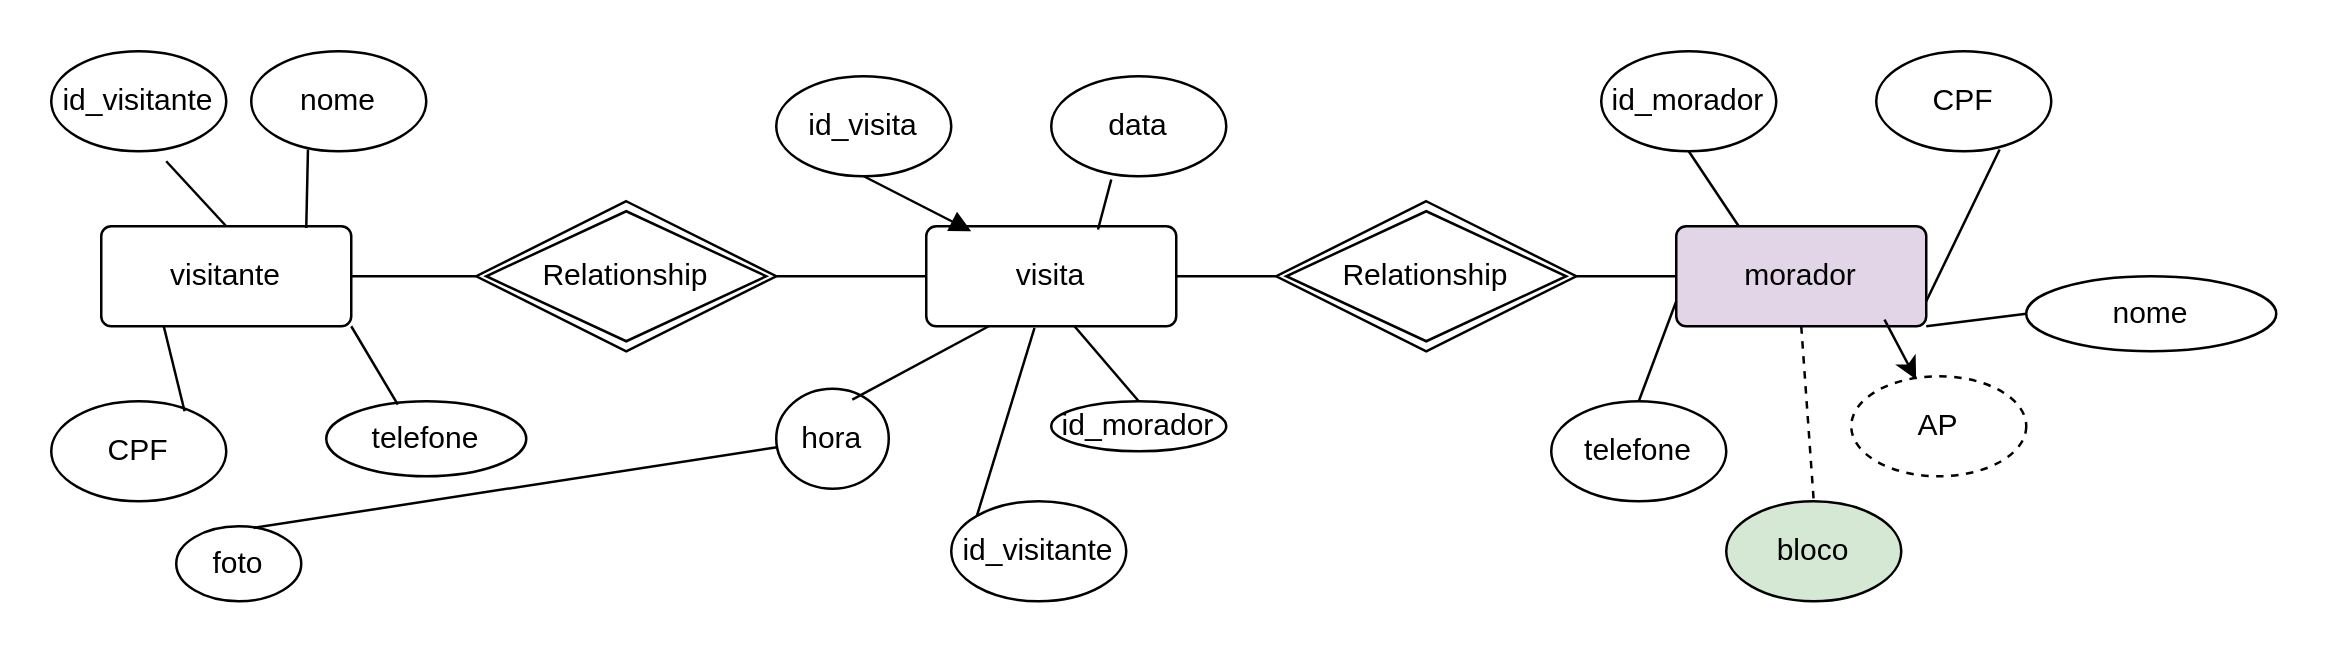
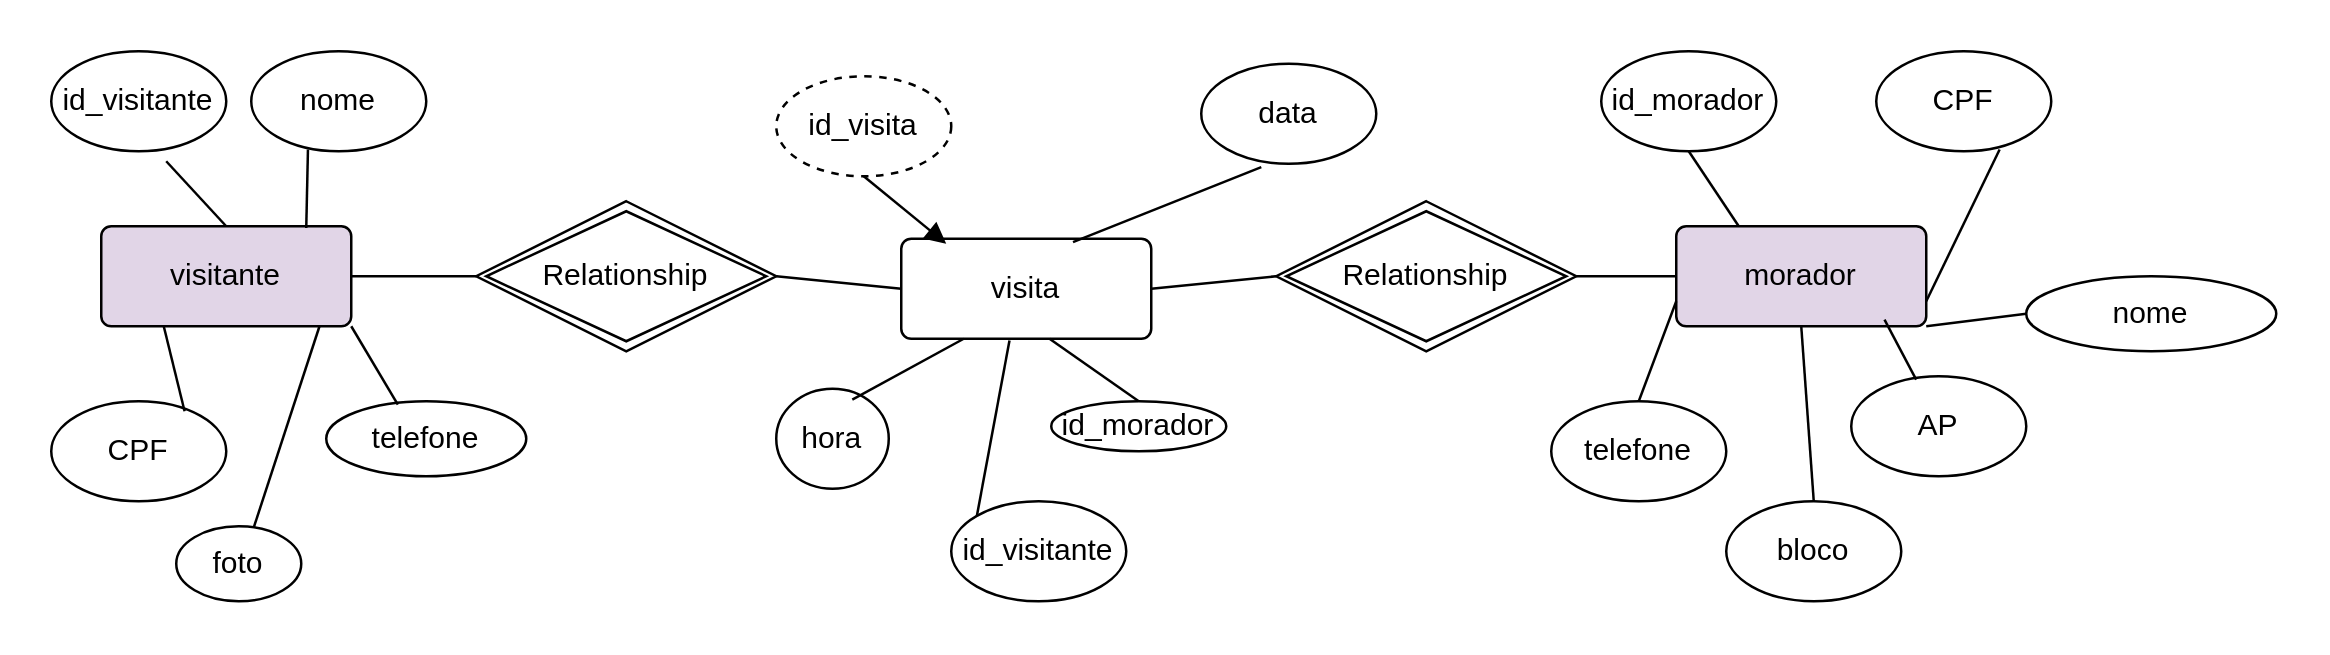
- <mxCell id="13" value="id_visita" style="ellipse;whiteSpace=wrap;html=1;align=center;" vertex="1" parent="1"><mxGeometry x="310" y="30" width="70" height="40" as="geometry" /></mxCell>
+ <mxCell id="13" value="id_visita" style="ellipse;whiteSpace=wrap;html=1;align=center;dashed=1;" vertex="1" parent="1"><mxGeometry x="310" y="30" width="70" height="40" as="geometry" /></mxCell>
- <mxCell id="12" value="data" style="ellipse;whiteSpace=wrap;html=1;align=center;" vertex="1" parent="1"><mxGeometry x="420" y="30" width="70" height="40" as="geometry" /></mxCell>
+ <mxCell id="12" value="data" style="ellipse;whiteSpace=wrap;html=1;align=center;" vertex="1" parent="1"><mxGeometry x="480" y="25" width="70" height="40" as="geometry" /></mxCell>
- <mxCell id="2" value="visitante" style="rounded=1;arcSize=10;whiteSpace=wrap;html=1;align=center;" vertex="1" parent="1"><mxGeometry x="40" y="90" width="100" height="40" as="geometry" /></mxCell>
+ <mxCell id="2" value="visitante" style="rounded=1;arcSize=10;whiteSpace=wrap;html=1;align=center;fillColor=#e1d5e7;" vertex="1" parent="1"><mxGeometry x="40" y="90" width="100" height="40" as="geometry" /></mxCell>
- <mxCell id="3" value="visita" style="rounded=1;arcSize=10;whiteSpace=wrap;html=1;align=center;" vertex="1" parent="1"><mxGeometry x="370" y="90" width="100" height="40" as="geometry" /></mxCell>
+ <mxCell id="3" value="visita" style="rounded=1;arcSize=10;whiteSpace=wrap;html=1;align=center;" vertex="1" parent="1"><mxGeometry x="360" y="95" width="100" height="40" as="geometry" /></mxCell>
- <mxCell id="35" value="" style="endArrow=classic;html=1;rounded=0;exitX=0.833;exitY=0.933;exitDx=0;exitDy=0;exitPerimeter=0;entryX=0.371;entryY=0.033;entryDx=0;entryDy=0;entryPerimeter=0;" edge="1" parent="1" source="4" target="17"><mxGeometry relative="1" as="geometry"><mxPoint x="490" y="190" as="sourcePoint" /><mxPoint x="650" y="190" as="targetPoint" /></mxGeometry></mxCell>
+ <mxCell id="35" value="" style="endArrow=none;html=1;rounded=0;exitX=0.833;exitY=0.933;exitDx=0;exitDy=0;exitPerimeter=0;entryX=0.371;entryY=0.033;entryDx=0;entryDy=0;entryPerimeter=0;" edge="1" parent="1" source="4" target="17"><mxGeometry relative="1" as="geometry"><mxPoint x="490" y="190" as="sourcePoint" /><mxPoint x="650" y="190" as="targetPoint" /></mxGeometry></mxCell>
- <mxCell id="34" value="" style="endArrow=none;html=1;rounded=0;exitX=0.5;exitY=1;exitDx=0;exitDy=0;entryX=0.5;entryY=0;entryDx=0;entryDy=0;dashed=1;" edge="1" parent="1" source="4" target="19"><mxGeometry relative="1" as="geometry"><mxPoint x="490" y="190" as="sourcePoint" /><mxPoint x="650" y="190" as="targetPoint" /></mxGeometry></mxCell>
+ <mxCell id="34" value="" style="endArrow=none;html=1;rounded=0;exitX=0.5;exitY=1;exitDx=0;exitDy=0;entryX=0.5;entryY=0;entryDx=0;entryDy=0;" edge="1" parent="1" source="4" target="19"><mxGeometry relative="1" as="geometry"><mxPoint x="490" y="190" as="sourcePoint" /><mxPoint x="650" y="190" as="targetPoint" /></mxGeometry></mxCell>
- <mxCell id="17" value="AP" style="ellipse;whiteSpace=wrap;html=1;align=center;dashed=1;" vertex="1" parent="1"><mxGeometry x="740" y="150" width="70" height="40" as="geometry" /></mxCell>
+ <mxCell id="17" value="AP" style="ellipse;whiteSpace=wrap;html=1;align=center;" vertex="1" parent="1"><mxGeometry x="740" y="150" width="70" height="40" as="geometry" /></mxCell>
- <mxCell id="23" value="" style="endArrow=none;html=1;rounded=0;exitX=0.619;exitY=0.022;exitDx=0;exitDy=0;exitPerimeter=0;" edge="1" parent="1" source="11" target="14"><mxGeometry relative="1" as="geometry"><mxPoint x="240" y="190" as="sourcePoint" /><mxPoint x="400" y="190" as="targetPoint" /></mxGeometry></mxCell>
+ <mxCell id="23" value="" style="endArrow=none;html=1;rounded=0;exitX=0.619;exitY=0.022;exitDx=0;exitDy=0;exitPerimeter=0;entryX=0.873;entryY=1;entryDx=0;entryDy=0;entryPerimeter=0;" edge="1" parent="1" source="11" target="2"><mxGeometry relative="1" as="geometry"><mxPoint x="240" y="190" as="sourcePoint" /><mxPoint x="400" y="190" as="targetPoint" /></mxGeometry></mxCell>
- <mxCell id="19" value="bloco" style="ellipse;whiteSpace=wrap;html=1;align=center;fillColor=#d5e8d4;" vertex="1" parent="1"><mxGeometry x="690" y="200" width="70" height="40" as="geometry" /></mxCell>
+ <mxCell id="19" value="bloco" style="ellipse;whiteSpace=wrap;html=1;align=center;" vertex="1" parent="1"><mxGeometry x="690" y="200" width="70" height="40" as="geometry" /></mxCell>
